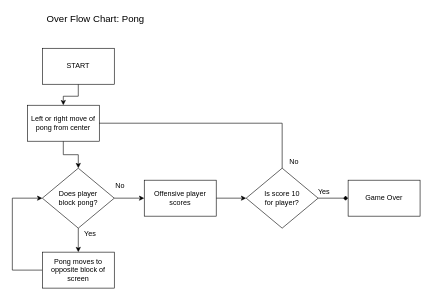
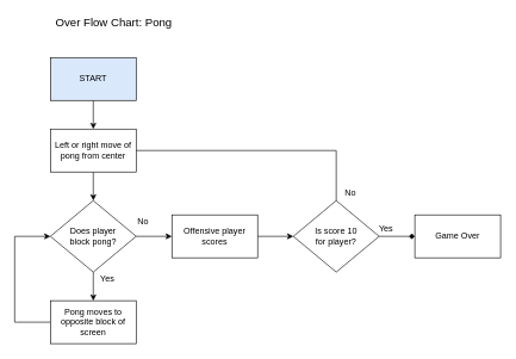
- <mxCell id="3" value="START" style="rounded=0;whiteSpace=wrap;html=1;" vertex="1" parent="1"><mxGeometry x="70" y="80" width="120" height="60" as="geometry" /></mxCell>
+ <mxCell id="3" value="START" style="rounded=0;whiteSpace=wrap;html=1;fillColor=#dae8fc;" vertex="1" parent="1"><mxGeometry x="70" y="80" width="120" height="60" as="geometry" /></mxCell>
- <mxCell id="5" value="Left or right move of pong from center" style="rounded=0;whiteSpace=wrap;html=1;" vertex="1" parent="1"><mxGeometry x="45" y="175" width="120" height="60" as="geometry" /></mxCell>
+ <mxCell id="5" value="Left or right move of pong from center" style="rounded=0;whiteSpace=wrap;html=1;" vertex="1" parent="1"><mxGeometry x="70" y="180" width="120" height="60" as="geometry" /></mxCell>
